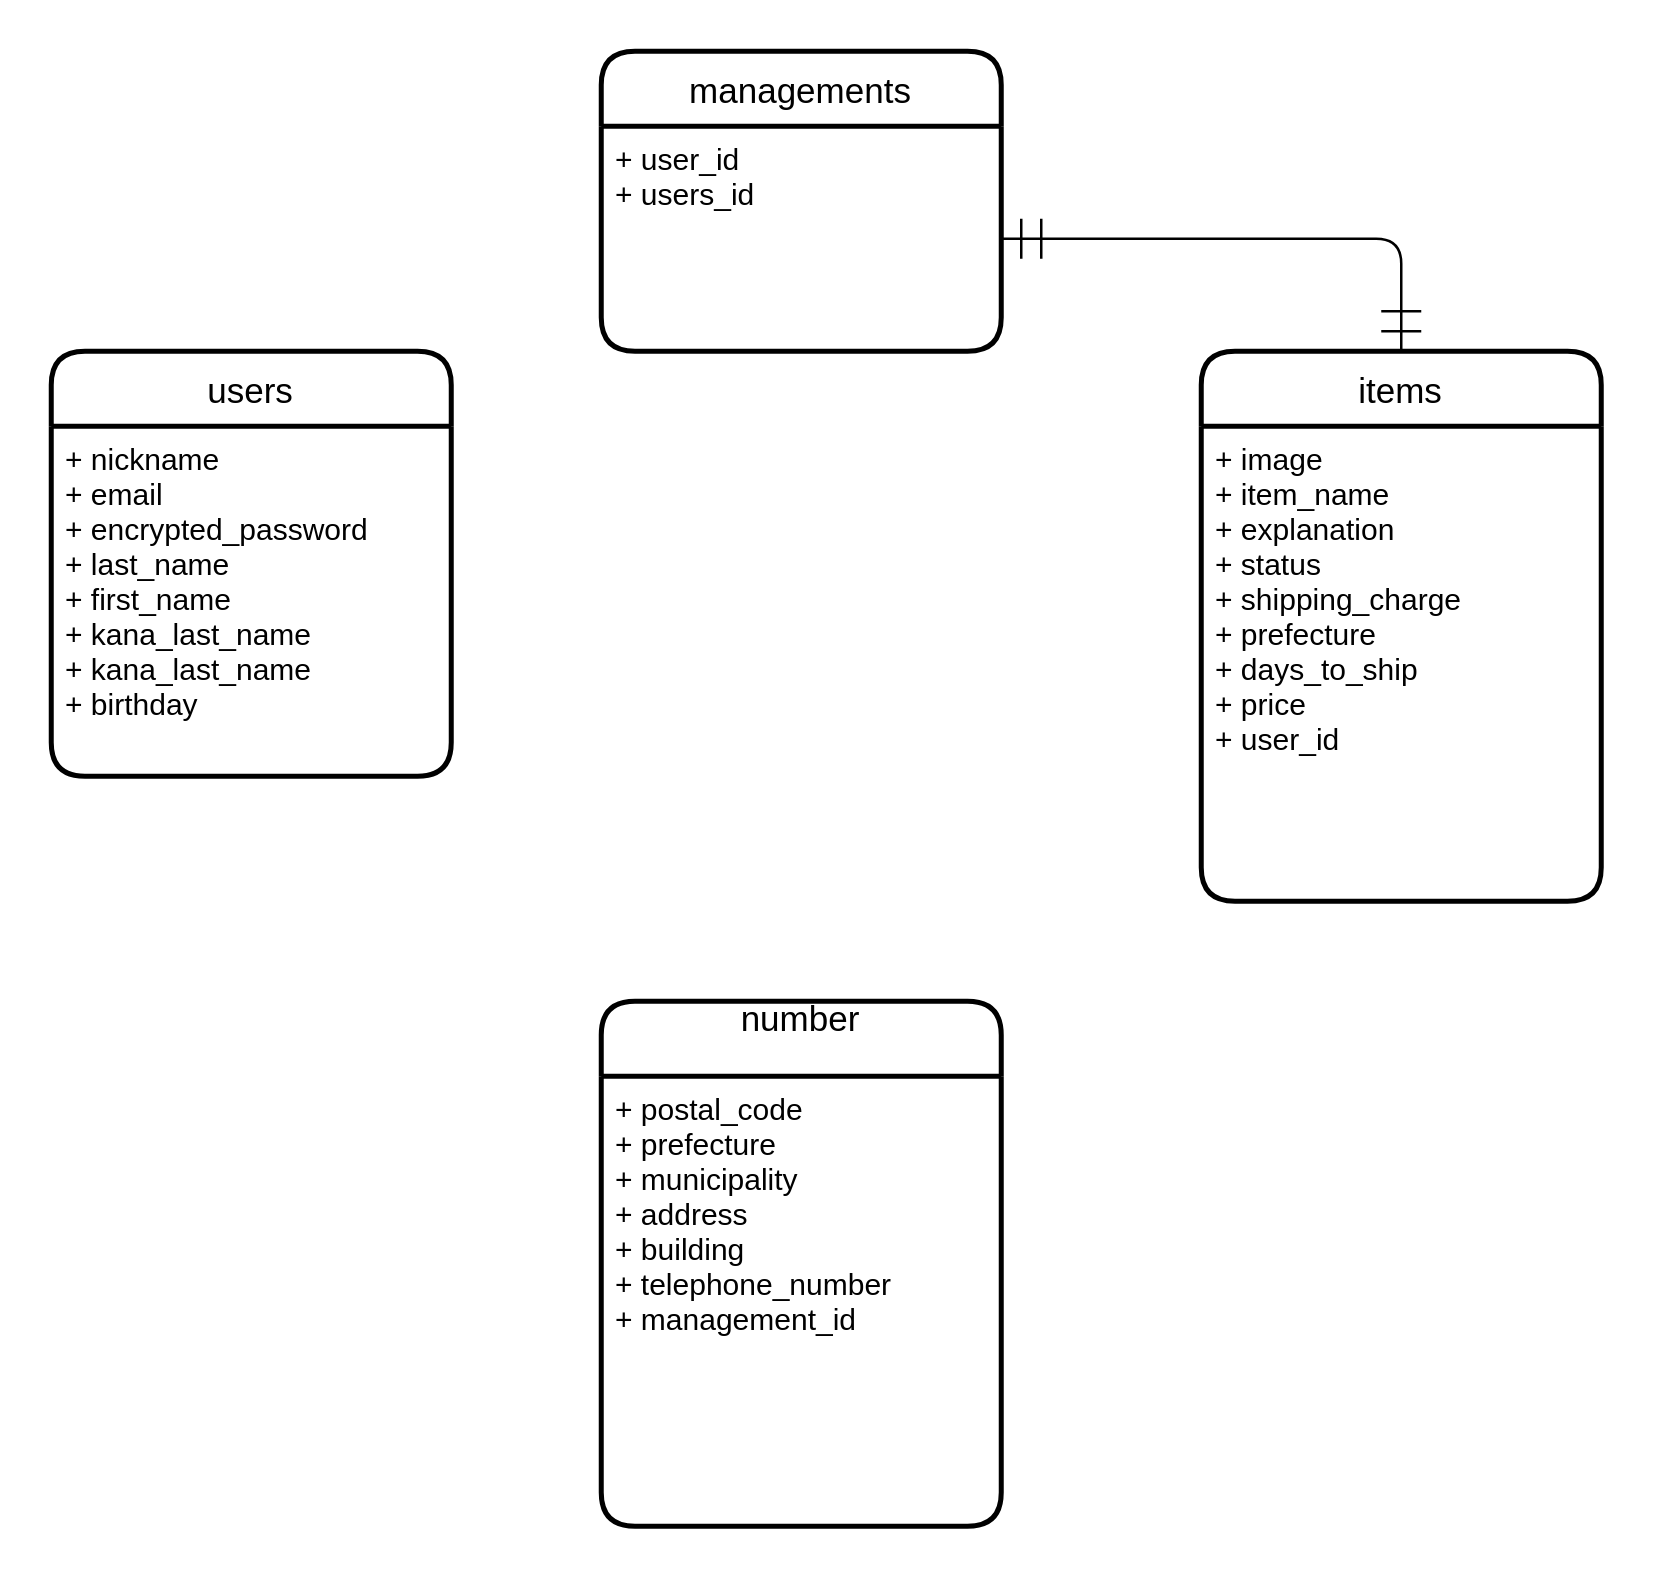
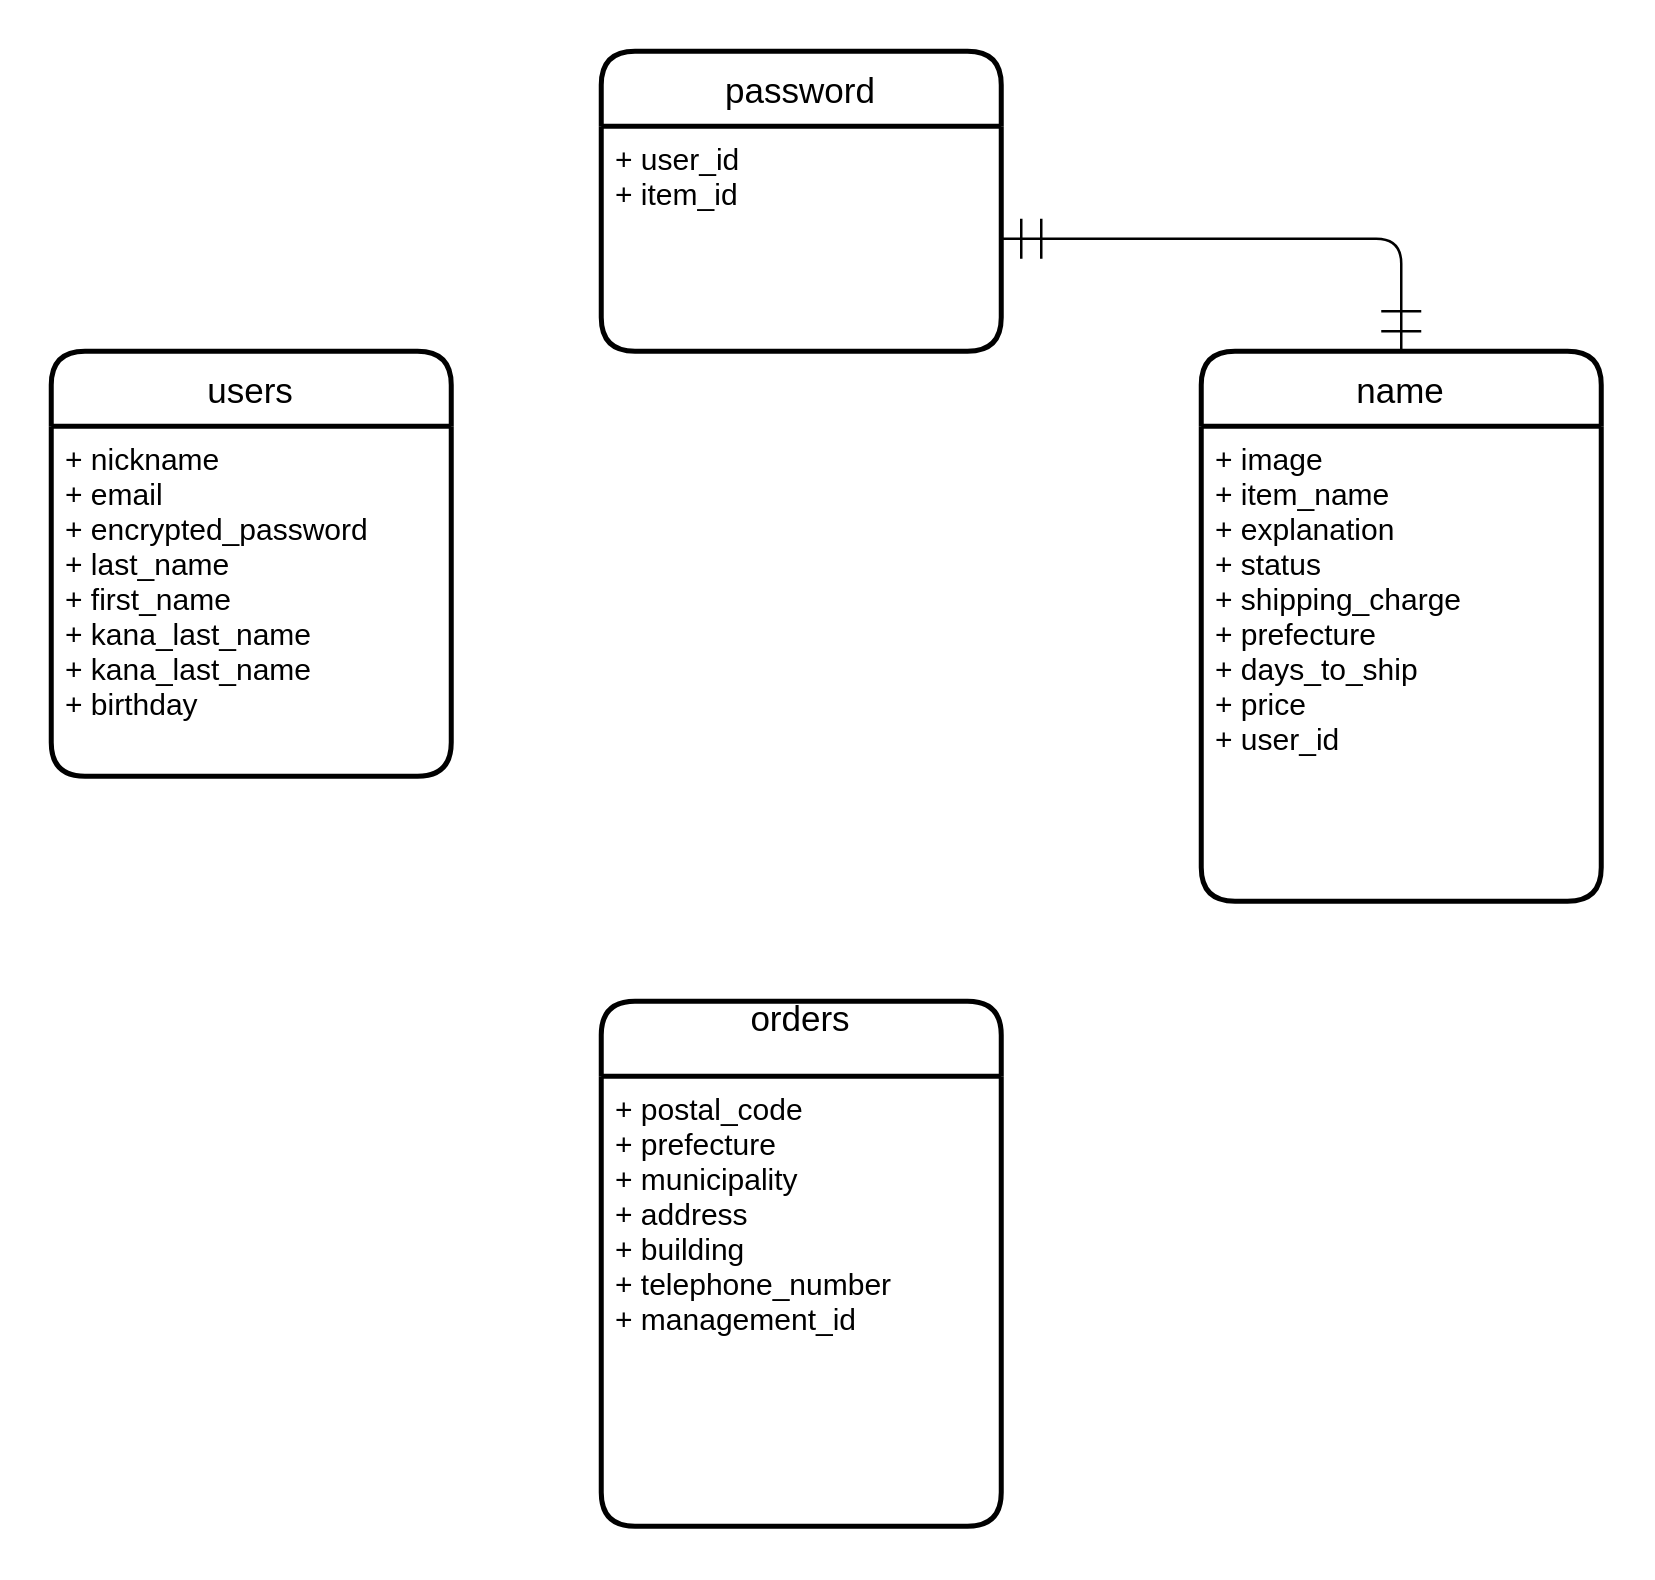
- <mxCell id="8" value="managements" style="swimlane;childLayout=stackLayout;horizontal=1;startSize=30;horizontalStack=0;rounded=1;fontSize=14;fontStyle=0;strokeWidth=2;resizeParent=0;resizeLast=1;shadow=0;dashed=0;align=center;" parent="1" vertex="1"><mxGeometry x="240" y="20" width="160" height="120" as="geometry" /></mxCell>
+ <mxCell id="8" value="password" style="swimlane;childLayout=stackLayout;horizontal=1;startSize=30;horizontalStack=0;rounded=1;fontSize=14;fontStyle=0;strokeWidth=2;resizeParent=0;resizeLast=1;shadow=0;dashed=0;align=center;" parent="1" vertex="1"><mxGeometry x="240" y="20" width="160" height="120" as="geometry" /></mxCell>
- <mxCell id="9" value="+ user_id&#10;+ users_id" style="align=left;strokeColor=none;fillColor=none;spacingLeft=4;fontSize=12;verticalAlign=top;resizable=0;rotatable=0;part=1;" parent="8" vertex="1"><mxGeometry y="30" width="160" height="90" as="geometry" /></mxCell>
+ <mxCell id="9" value="+ user_id&#10;+ item_id" style="align=left;strokeColor=none;fillColor=none;spacingLeft=4;fontSize=12;verticalAlign=top;resizable=0;rotatable=0;part=1;" parent="8" vertex="1"><mxGeometry y="30" width="160" height="90" as="geometry" /></mxCell>
- <mxCell id="4" value="items" style="swimlane;childLayout=stackLayout;horizontal=1;startSize=30;horizontalStack=0;rounded=1;fontSize=14;fontStyle=0;strokeWidth=2;resizeParent=0;resizeLast=1;shadow=0;dashed=0;align=center;" parent="1" vertex="1"><mxGeometry x="480" y="140" width="160" height="220" as="geometry" /></mxCell>
+ <mxCell id="4" value="name" style="swimlane;childLayout=stackLayout;horizontal=1;startSize=30;horizontalStack=0;rounded=1;fontSize=14;fontStyle=0;strokeWidth=2;resizeParent=0;resizeLast=1;shadow=0;dashed=0;align=center;" parent="1" vertex="1"><mxGeometry x="480" y="140" width="160" height="220" as="geometry" /></mxCell>
- <mxCell id="6" value="number&#10;" style="swimlane;childLayout=stackLayout;horizontal=1;startSize=30;horizontalStack=0;rounded=1;fontSize=14;fontStyle=0;strokeWidth=2;resizeParent=0;resizeLast=1;shadow=0;dashed=0;align=center;" parent="1" vertex="1"><mxGeometry x="240" y="400" width="160" height="210" as="geometry" /></mxCell>
+ <mxCell id="6" value="orders&#10;" style="swimlane;childLayout=stackLayout;horizontal=1;startSize=30;horizontalStack=0;rounded=1;fontSize=14;fontStyle=0;strokeWidth=2;resizeParent=0;resizeLast=1;shadow=0;dashed=0;align=center;" parent="1" vertex="1"><mxGeometry x="240" y="400" width="160" height="210" as="geometry" /></mxCell>
